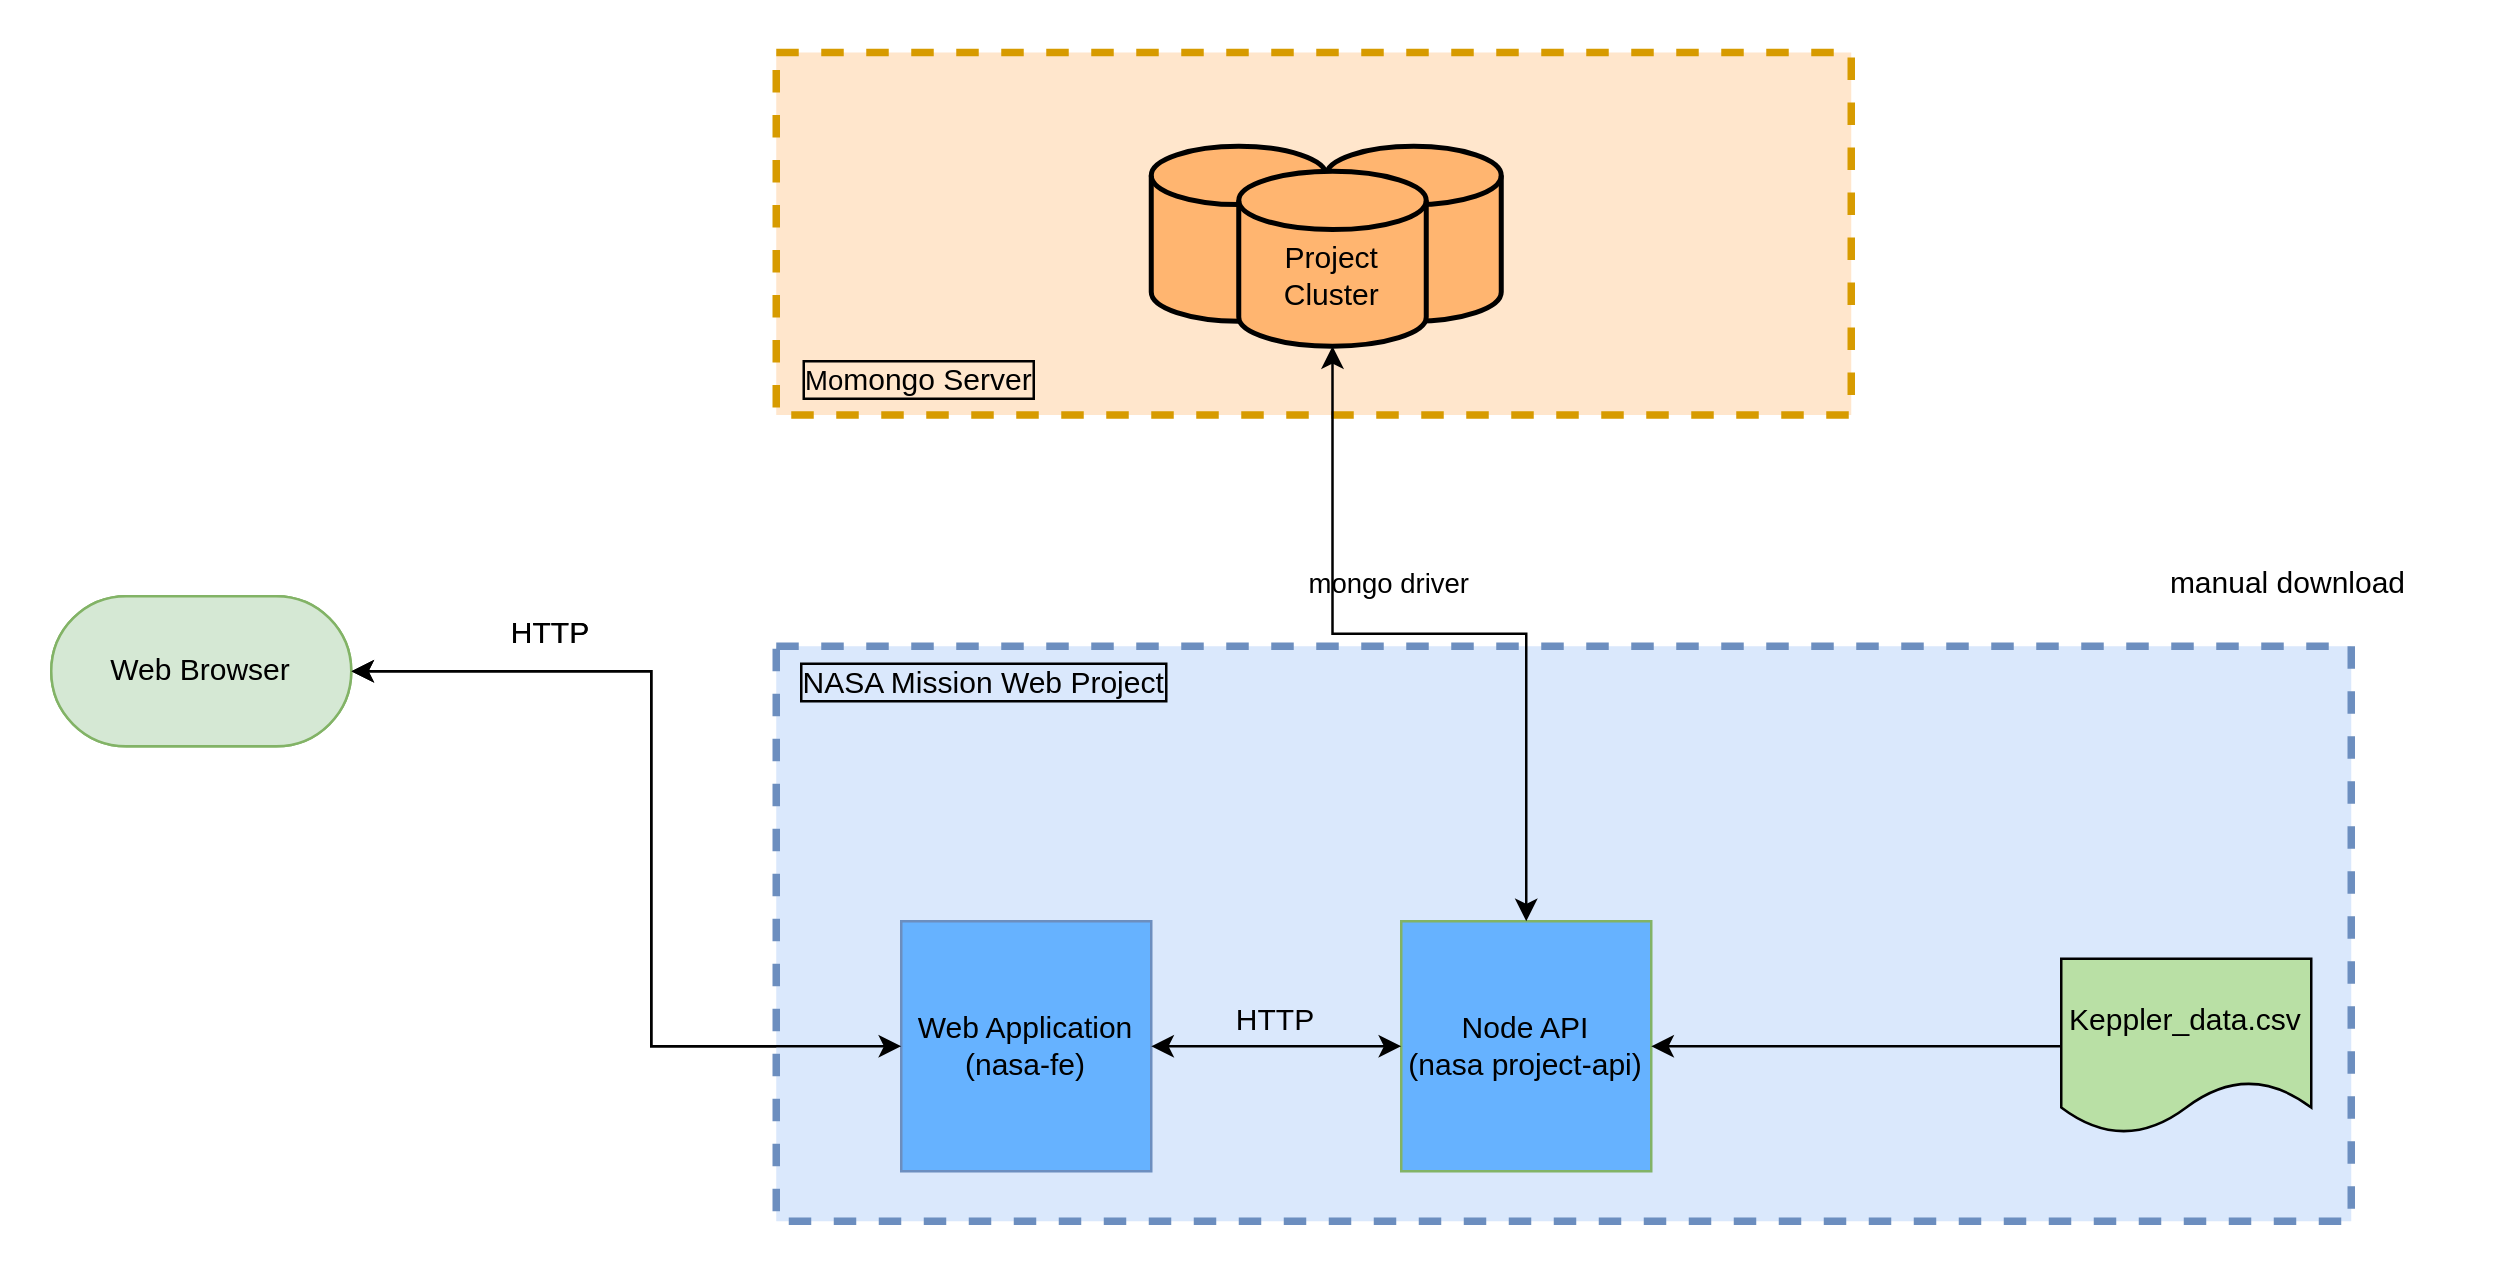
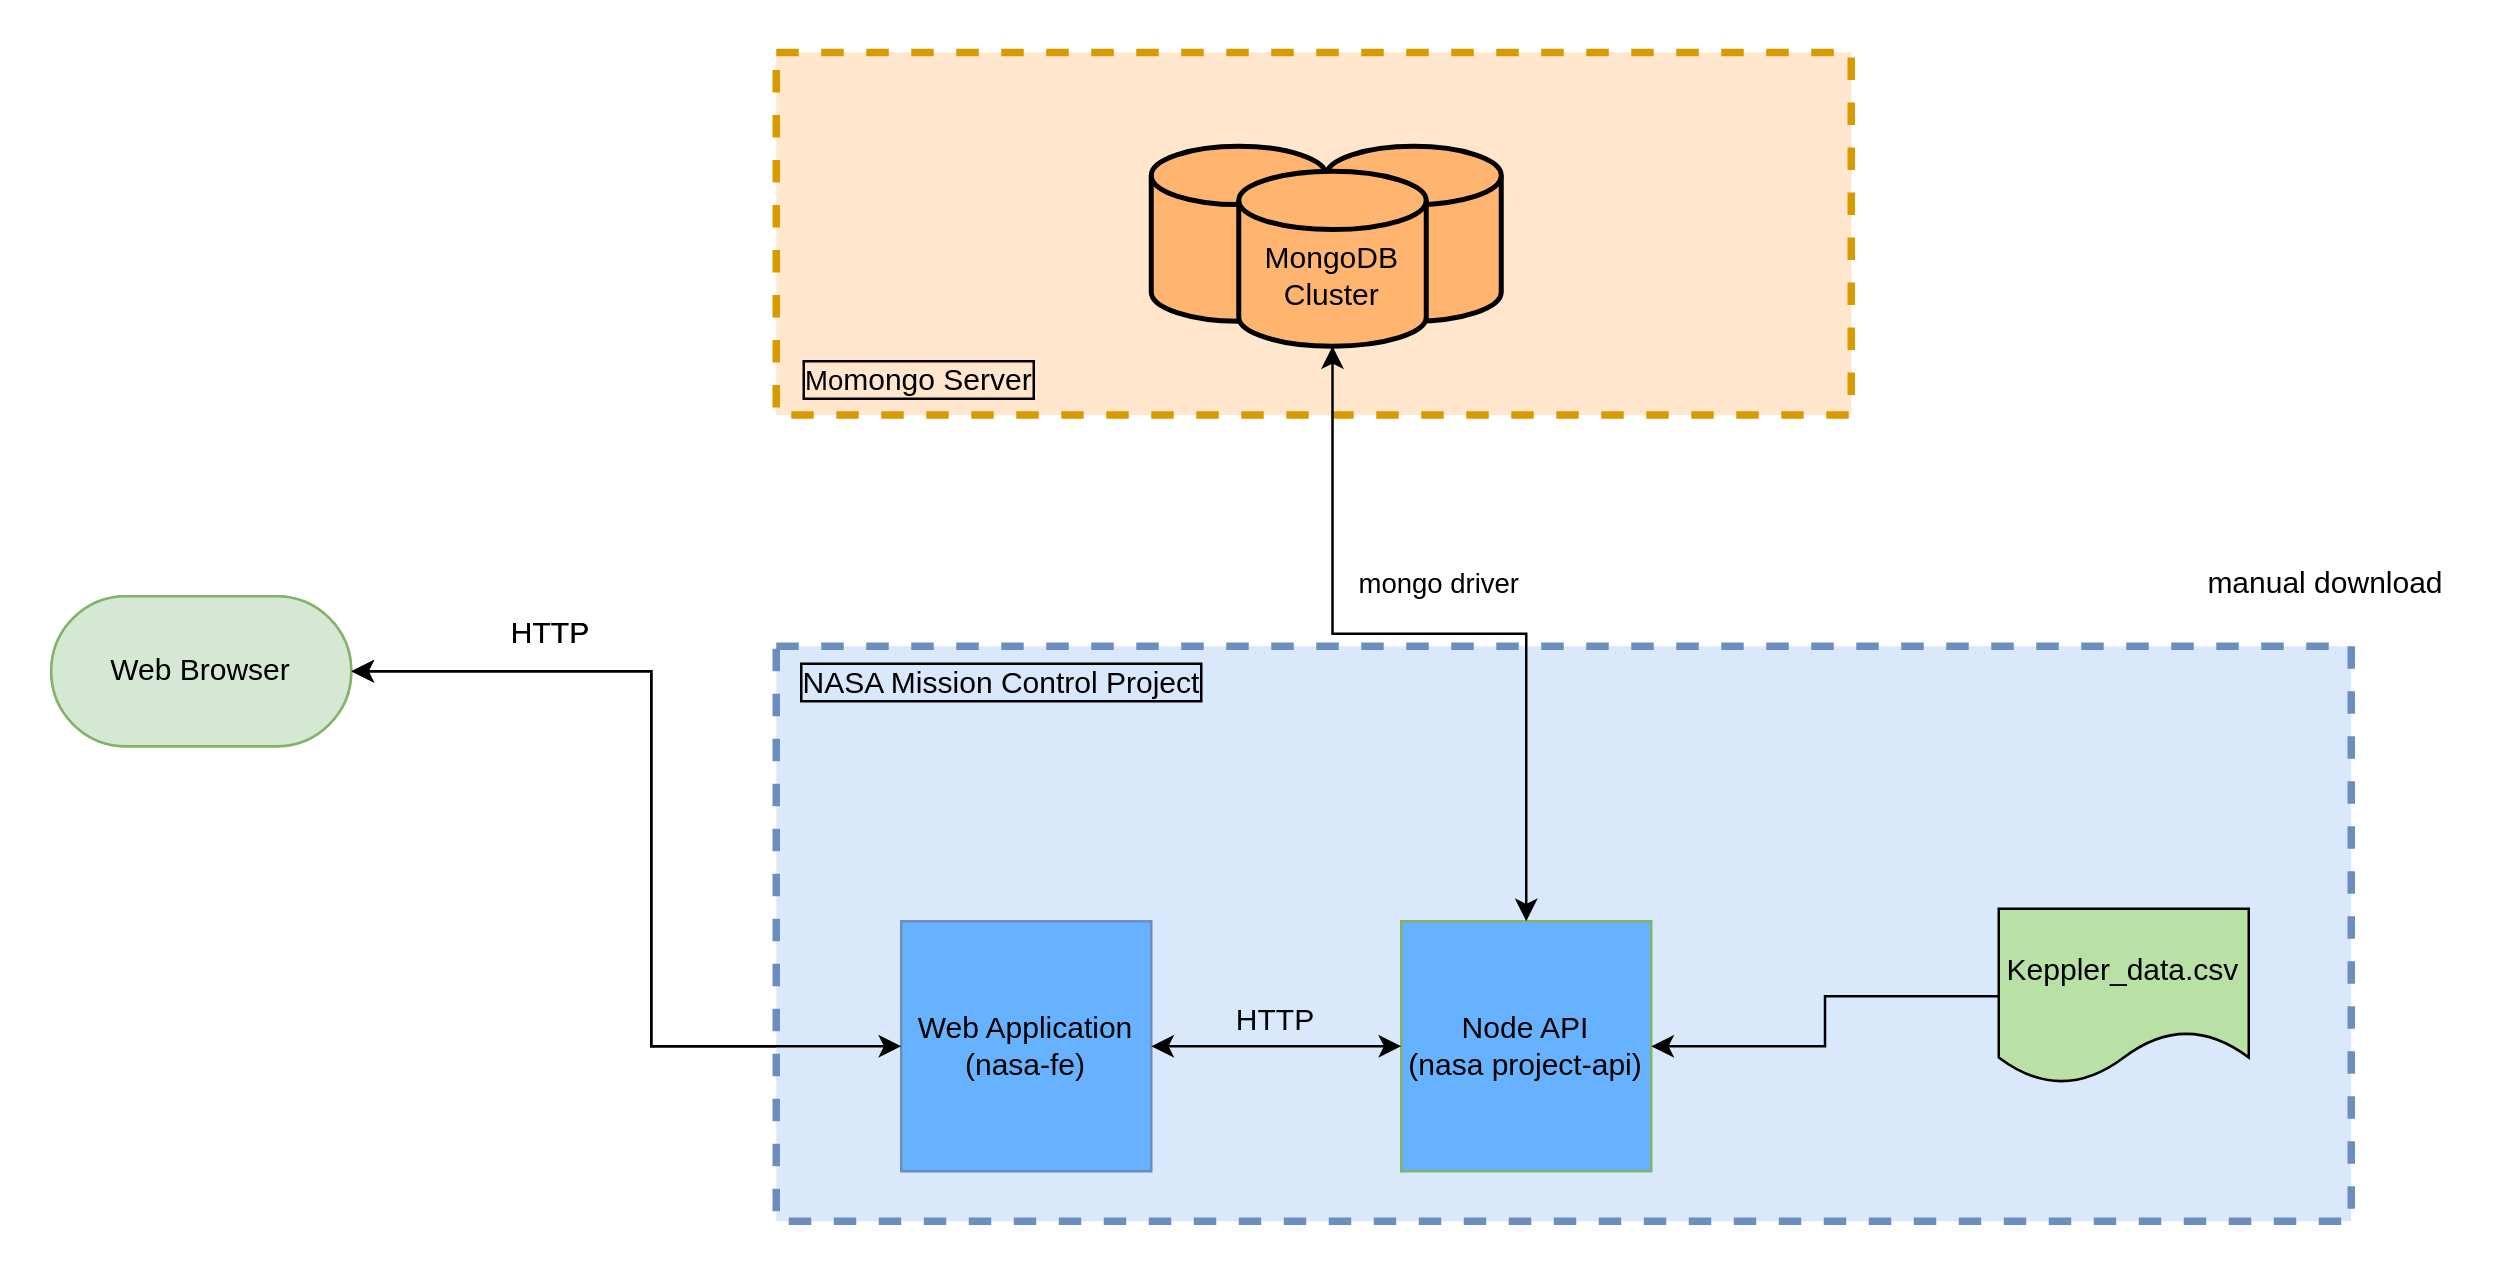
- <mxCell id="25" value="&lt;br&gt;Project Cluster" style="strokeWidth=2;html=1;shape=mxgraph.flowchart.database;whiteSpace=wrap;fillColor=#FFB570;" vertex="1" parent="1"><mxGeometry x="495" y="68" width="75" height="70" as="geometry" /></mxCell>
+ <mxCell id="25" value="&lt;br&gt;MongoDB Cluster" style="strokeWidth=2;html=1;shape=mxgraph.flowchart.database;whiteSpace=wrap;fillColor=#FFB570;" vertex="1" parent="1"><mxGeometry x="495" y="68" width="75" height="70" as="geometry" /></mxCell>
- <mxCell id="26" value="mongo driver" style="text;html=1;align=center;verticalAlign=middle;resizable=0;points=[];autosize=1;strokeColor=none;fillColor=none;fontSize=11;" vertex="1" parent="1"><mxGeometry x="510" y="218" width="90" height="30" as="geometry" /></mxCell>
+ <mxCell id="26" value="mongo driver" style="text;html=1;align=center;verticalAlign=middle;resizable=0;points=[];autosize=1;strokeColor=none;fillColor=none;fontSize=11;" vertex="1" parent="1"><mxGeometry x="530" y="218" width="90" height="30" as="geometry" /></mxCell>
- <mxCell id="20" value="manual download" style="text;html=1;strokeColor=none;fillColor=none;align=center;verticalAlign=middle;whiteSpace=wrap;rounded=0;" parent="1" vertex="1"><mxGeometry x="865" y="218" width="100" height="30" as="geometry" /></mxCell>
+ <mxCell id="20" value="manual download" style="text;html=1;strokeColor=none;fillColor=none;align=center;verticalAlign=middle;whiteSpace=wrap;rounded=0;" parent="1" vertex="1"><mxGeometry x="880" y="218" width="100" height="30" as="geometry" /></mxCell>
- <mxCell id="10" value="NASA Mission Web Project" style="rounded=0;whiteSpace=wrap;html=1;align=left;verticalAlign=top;spacingLeft=8;horizontal=1;labelBorderColor=default;dashed=1;fillColor=#dae8fc;strokeColor=#6c8ebf;strokeWidth=3;" parent="1" vertex="1"><mxGeometry x="310" y="258" width="630" height="230" as="geometry" /></mxCell>
+ <mxCell id="10" value="NASA Mission Control Project" style="rounded=0;whiteSpace=wrap;html=1;align=left;verticalAlign=top;spacingLeft=8;horizontal=1;labelBorderColor=default;dashed=1;fillColor=#dae8fc;strokeColor=#6c8ebf;strokeWidth=3;" parent="1" vertex="1"><mxGeometry x="310" y="258" width="630" height="230" as="geometry" /></mxCell>
- <mxCell id="19" value="Keppler_data.csv" style="shape=document;whiteSpace=wrap;html=1;boundedLbl=1;strokeWidth=1;fillColor=#B9E0A5;" parent="1" vertex="1"><mxGeometry x="824" y="383" width="100" height="70" as="geometry" /></mxCell>
+ <mxCell id="19" value="Keppler_data.csv" style="shape=document;whiteSpace=wrap;html=1;boundedLbl=1;strokeWidth=1;fillColor=#B9E0A5;" parent="1" vertex="1"><mxGeometry x="799" y="363" width="100" height="70" as="geometry" /></mxCell>
